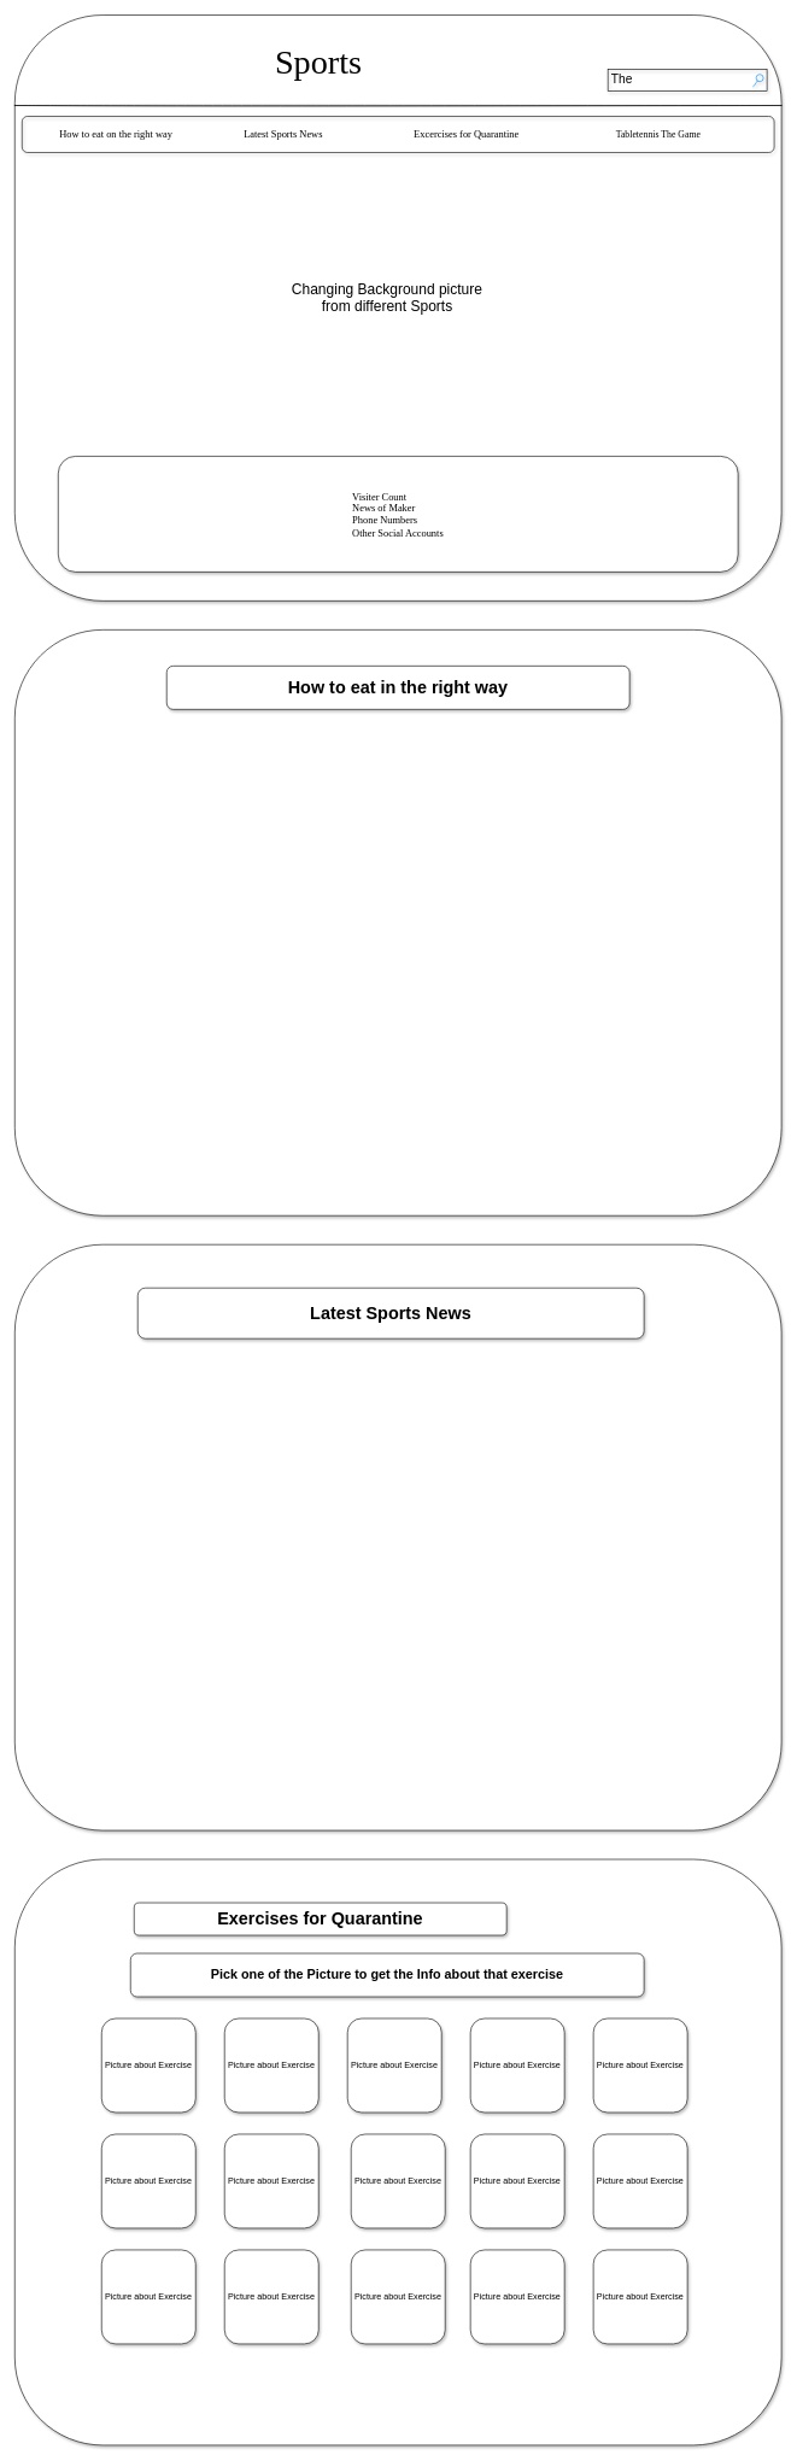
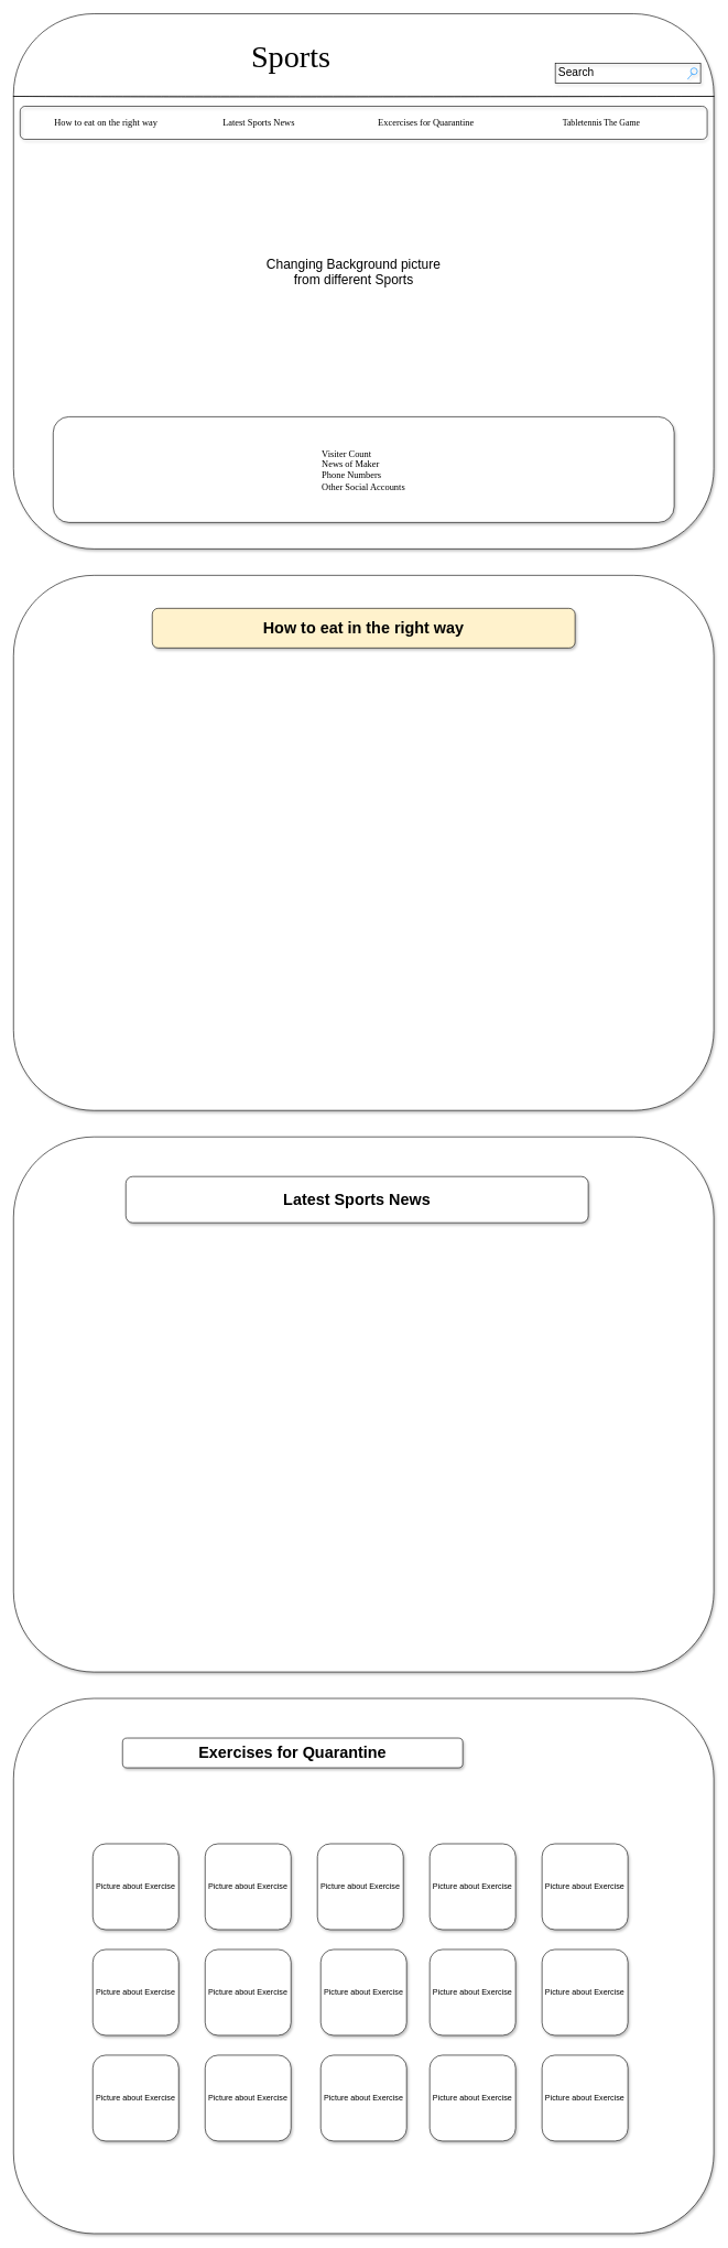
- <mxCell id="4" value="The" style="strokeWidth=1;shadow=1;dashed=0;align=center;html=1;shape=mxgraph.mockup.forms.searchBox;mainText=;strokeColor2=#008cff;fontSize=17;align=left;spacingLeft=3;labelBackgroundColor=none;comic=1;fillColor=none;labelBorderColor=none;sketch=0;" parent="1" vertex="1"><mxGeometry x="840" y="95" width="220" height="30" as="geometry" /></mxCell>
+ <mxCell id="4" value="Search" style="strokeWidth=1;shadow=1;dashed=0;align=center;html=1;shape=mxgraph.mockup.forms.searchBox;mainText=;strokeColor2=#008cff;fontSize=17;align=left;spacingLeft=3;labelBackgroundColor=none;comic=1;fillColor=none;labelBorderColor=none;sketch=0;" parent="1" vertex="1"><mxGeometry x="840" y="95" width="220" height="30" as="geometry" /></mxCell>
- <mxCell id="13" value="&lt;h1&gt;How to eat in the right way&lt;/h1&gt;" style="rounded=1;whiteSpace=wrap;html=1;shadow=1;" parent="1" vertex="1"><mxGeometry x="230" y="920" width="640" height="60" as="geometry" /></mxCell>
+ <mxCell id="13" value="&lt;h1&gt;How to eat in the right way&lt;/h1&gt;" style="rounded=1;whiteSpace=wrap;html=1;shadow=1;fillColor=#fff2cc;" parent="1" vertex="1"><mxGeometry x="230" y="920" width="640" height="60" as="geometry" /></mxCell>
- <mxCell id="33" value="&lt;h2&gt;Pick one of the Picture to get the Info about that exercise&lt;/h2&gt;" style="rounded=1;whiteSpace=wrap;html=1;sketch=0;strokeColor=#000000;fillColor=#ffffff;gradientColor=none;glass=0;shadow=1;" parent="1" vertex="1"><mxGeometry x="180" y="2700" width="710" height="60" as="geometry" /></mxCell>
